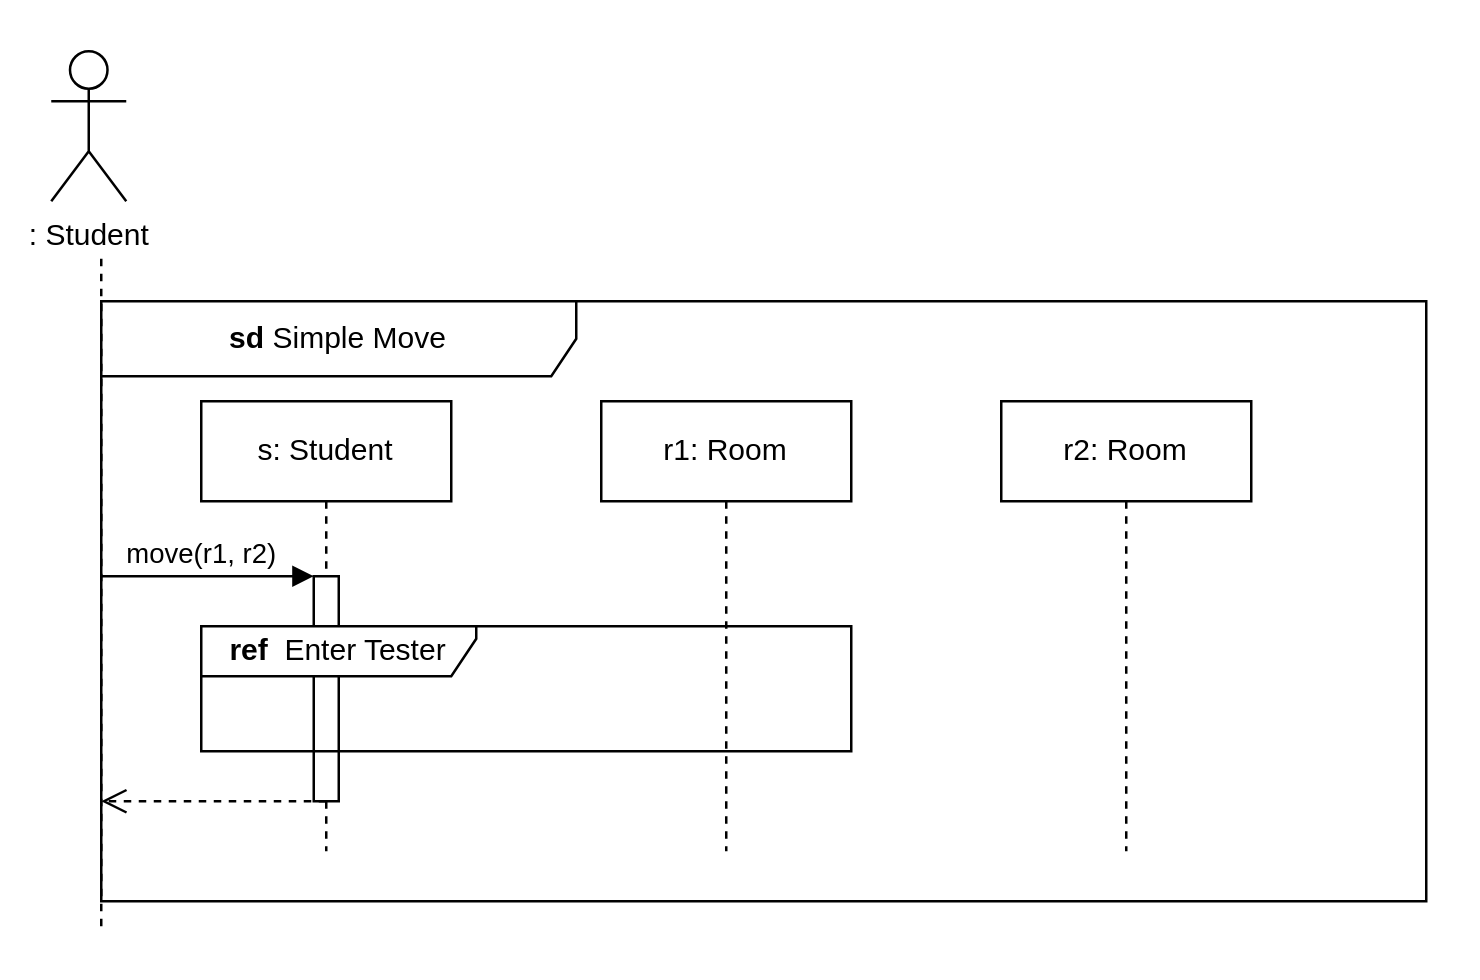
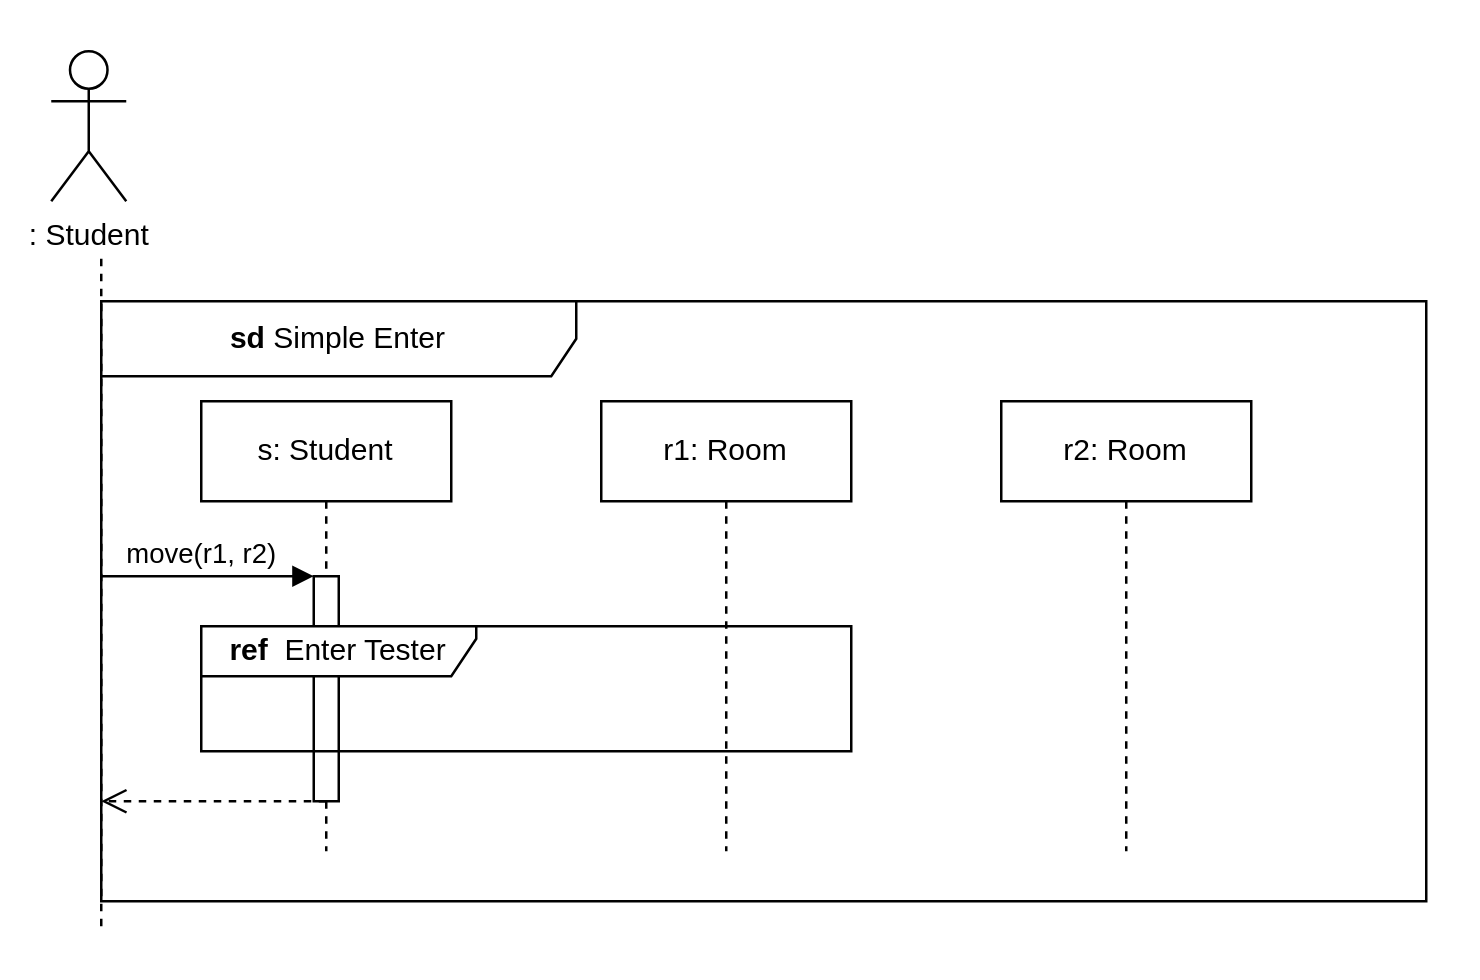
- <mxCell id="8" value="&lt;b&gt;sd&lt;/b&gt;&amp;nbsp;Simple Move" style="shape=umlFrame;whiteSpace=wrap;html=1;pointerEvents=0;width=190;height=30;" parent="1" vertex="1"><mxGeometry x="40" y="120" width="530" height="240" as="geometry" /></mxCell>
+ <mxCell id="8" value="&lt;b&gt;sd&lt;/b&gt;&amp;nbsp;Simple Enter" style="shape=umlFrame;whiteSpace=wrap;html=1;pointerEvents=0;width=190;height=30;" parent="1" vertex="1"><mxGeometry x="40" y="120" width="530" height="240" as="geometry" /></mxCell>
